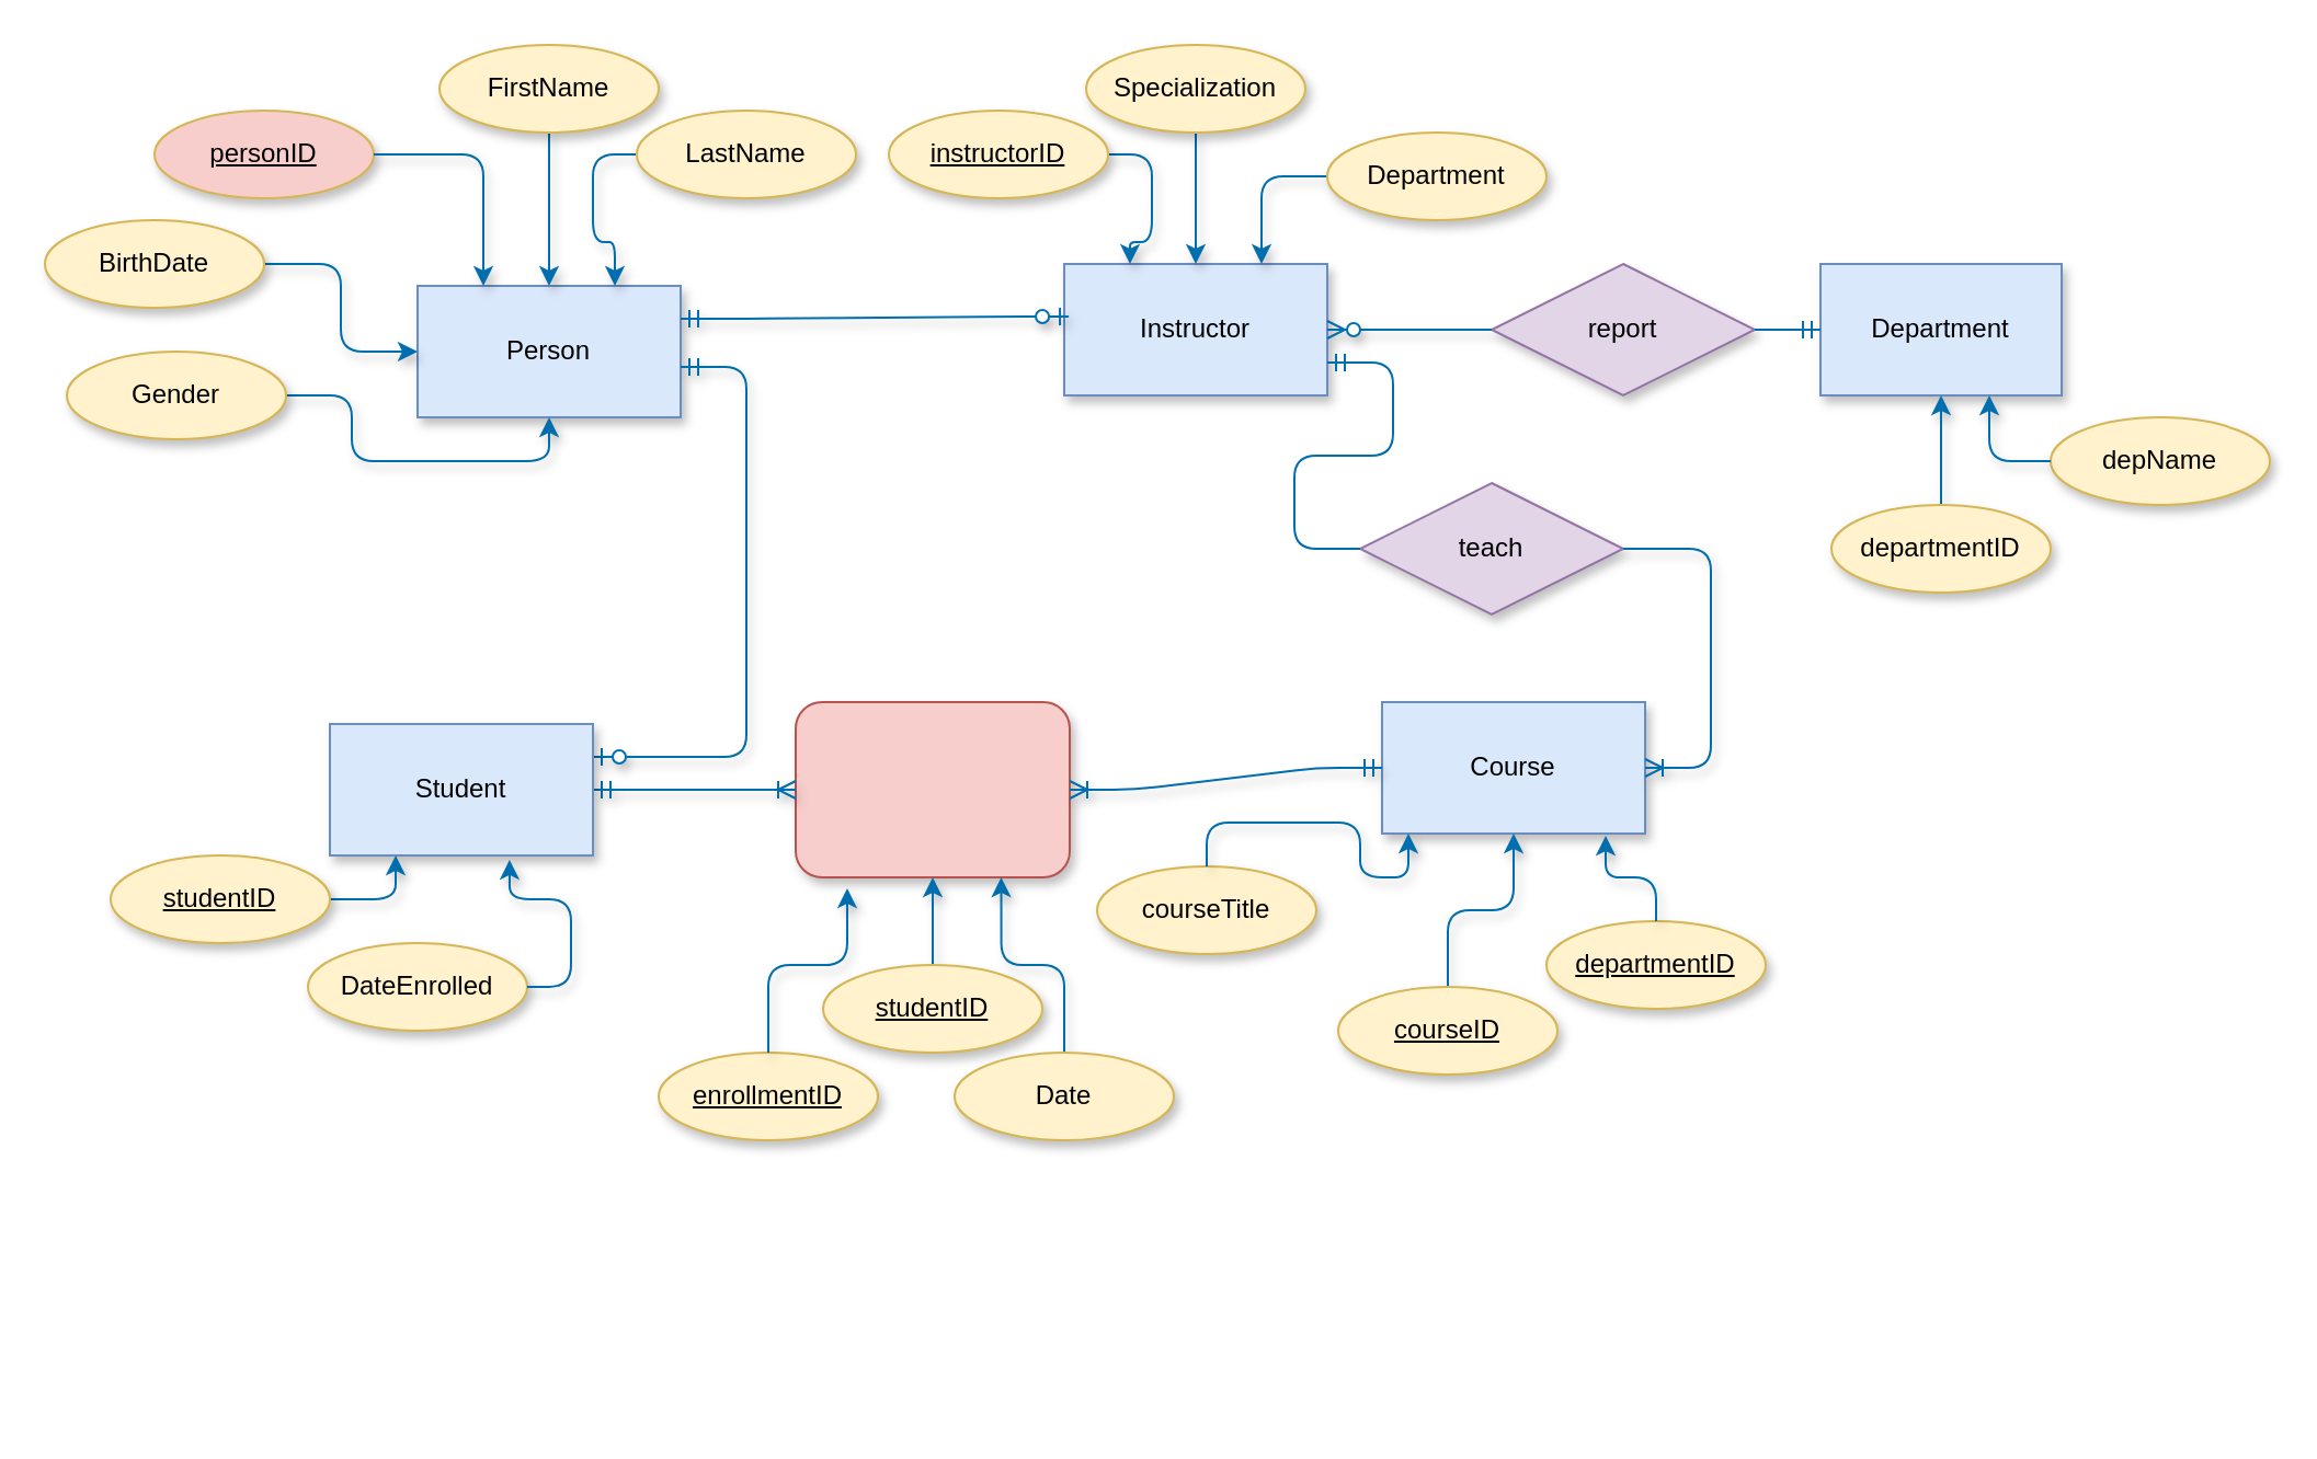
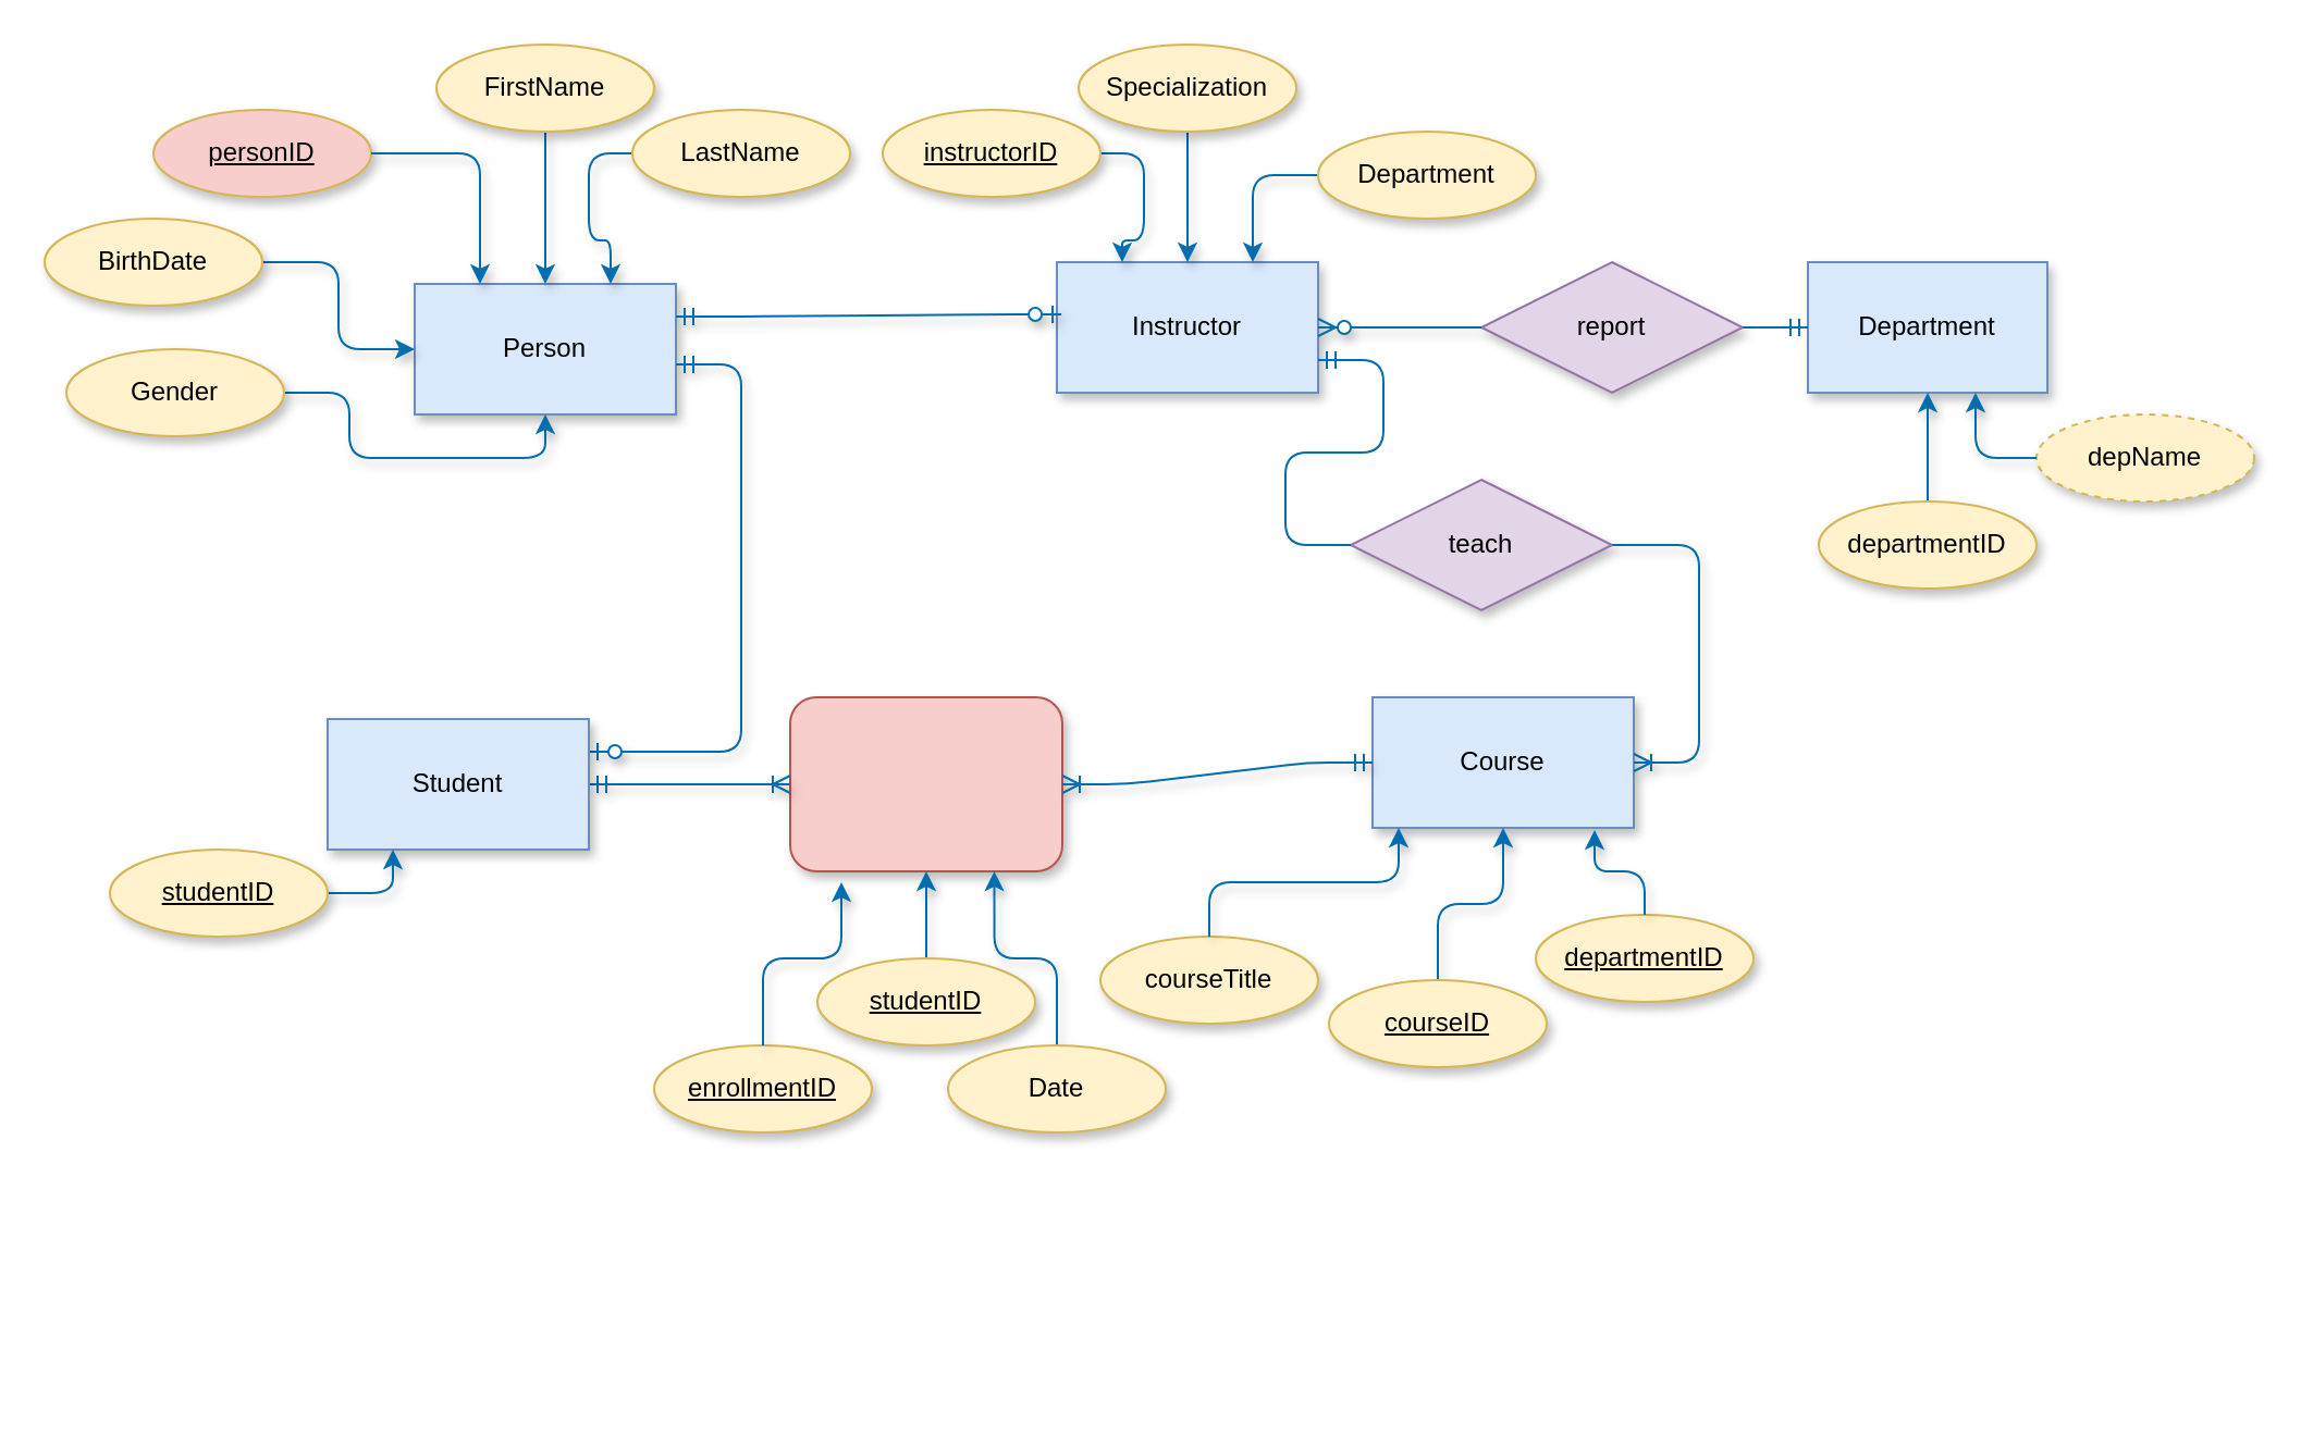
- <mxCell id="43" value="depName" style="ellipse;whiteSpace=wrap;html=1;align=center;shadow=1;fillColor=#fff2cc;strokeColor=#d6b656;" vertex="1" parent="1"><mxGeometry x="935" y="190" width="100" height="40" as="geometry" /></mxCell>
+ <mxCell id="43" value="depName" style="ellipse;whiteSpace=wrap;html=1;align=center;shadow=1;fillColor=#fff2cc;strokeColor=#d6b656;dashed=1;" vertex="1" parent="1"><mxGeometry x="935" y="190" width="100" height="40" as="geometry" /></mxCell>
- <mxCell id="33" value="courseTitle" style="ellipse;whiteSpace=wrap;html=1;align=center;shadow=1;fillColor=#fff2cc;strokeColor=#d6b656;" vertex="1" parent="1"><mxGeometry x="500" y="395" width="100" height="40" as="geometry" /></mxCell>
+ <mxCell id="33" value="courseTitle" style="ellipse;whiteSpace=wrap;html=1;align=center;shadow=1;fillColor=#fff2cc;strokeColor=#d6b656;" vertex="1" parent="1"><mxGeometry x="505" y="430" width="100" height="40" as="geometry" /></mxCell>
- <mxCell id="48" style="edgeStyle=orthogonalEdgeStyle;rounded=1;orthogonalLoop=1;jettySize=auto;html=1;exitX=1;exitY=0.5;exitDx=0;exitDy=0;entryX=0.683;entryY=1.033;entryDx=0;entryDy=0;entryPerimeter=0;shadow=1;fillColor=#1ba1e2;strokeColor=#006EAF;" edge="1" parent="1" source="29" target="26"><mxGeometry relative="1" as="geometry" /></mxCell>
- <mxCell id="29" value="DateEnrolled" style="ellipse;whiteSpace=wrap;html=1;align=center;shadow=1;fillColor=#fff2cc;strokeColor=#d6b656;" vertex="1" parent="1"><mxGeometry x="140" y="430" width="100" height="40" as="geometry" /></mxCell>
